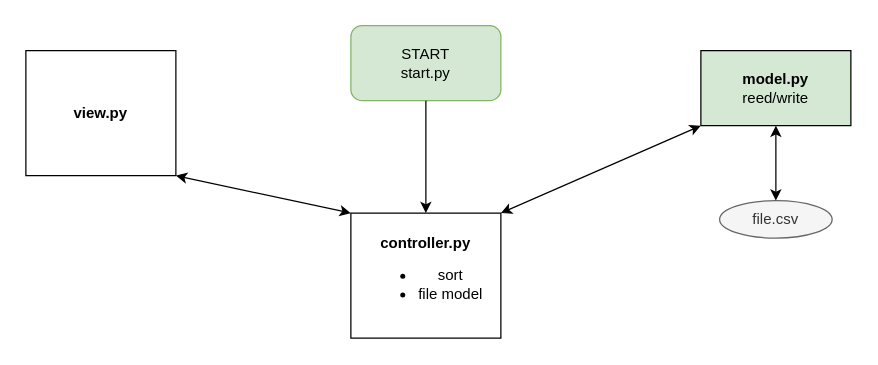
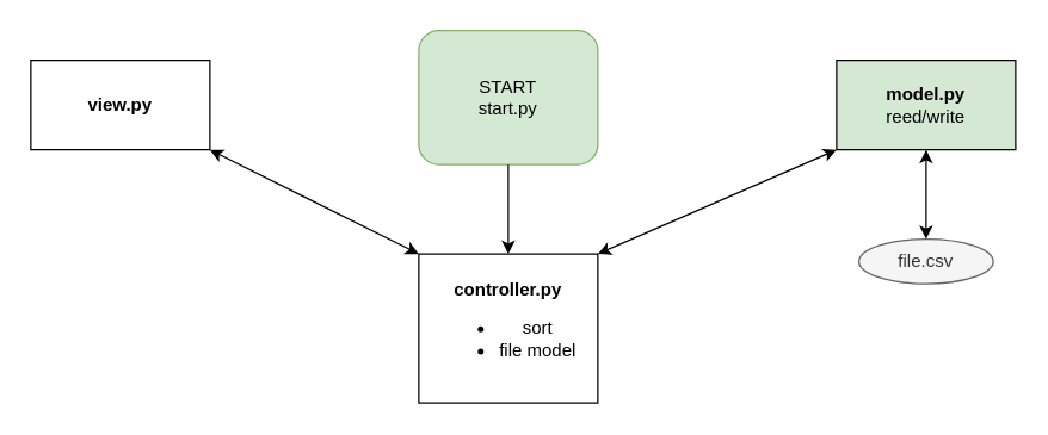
- <mxCell id="2" value="&lt;div&gt;START&lt;/div&gt;&lt;div&gt;start.py&lt;br&gt;&lt;/div&gt;" style="rounded=1;whiteSpace=wrap;html=1;fillColor=#d5e8d4;strokeColor=#82b366;" parent="1" vertex="1"><mxGeometry x="280" y="20" width="120" height="60" as="geometry" /></mxCell>
+ <mxCell id="2" value="&lt;div&gt;START&lt;/div&gt;&lt;div&gt;start.py&lt;br&gt;&lt;/div&gt;" style="rounded=1;whiteSpace=wrap;html=1;fillColor=#d5e8d4;strokeColor=#82b366;" parent="1" vertex="1"><mxGeometry x="280" y="20" width="120" height="90" as="geometry" /></mxCell>
- <mxCell id="5" value="&lt;b&gt;view.py&lt;/b&gt;" style="rounded=0;whiteSpace=wrap;html=1;" parent="1" vertex="1"><mxGeometry x="20" y="40" width="120" height="100" as="geometry" /></mxCell>
+ <mxCell id="5" value="&lt;b&gt;view.py&lt;/b&gt;" style="rounded=0;whiteSpace=wrap;html=1;" parent="1" vertex="1"><mxGeometry x="20" y="40" width="120" height="60" as="geometry" /></mxCell>
